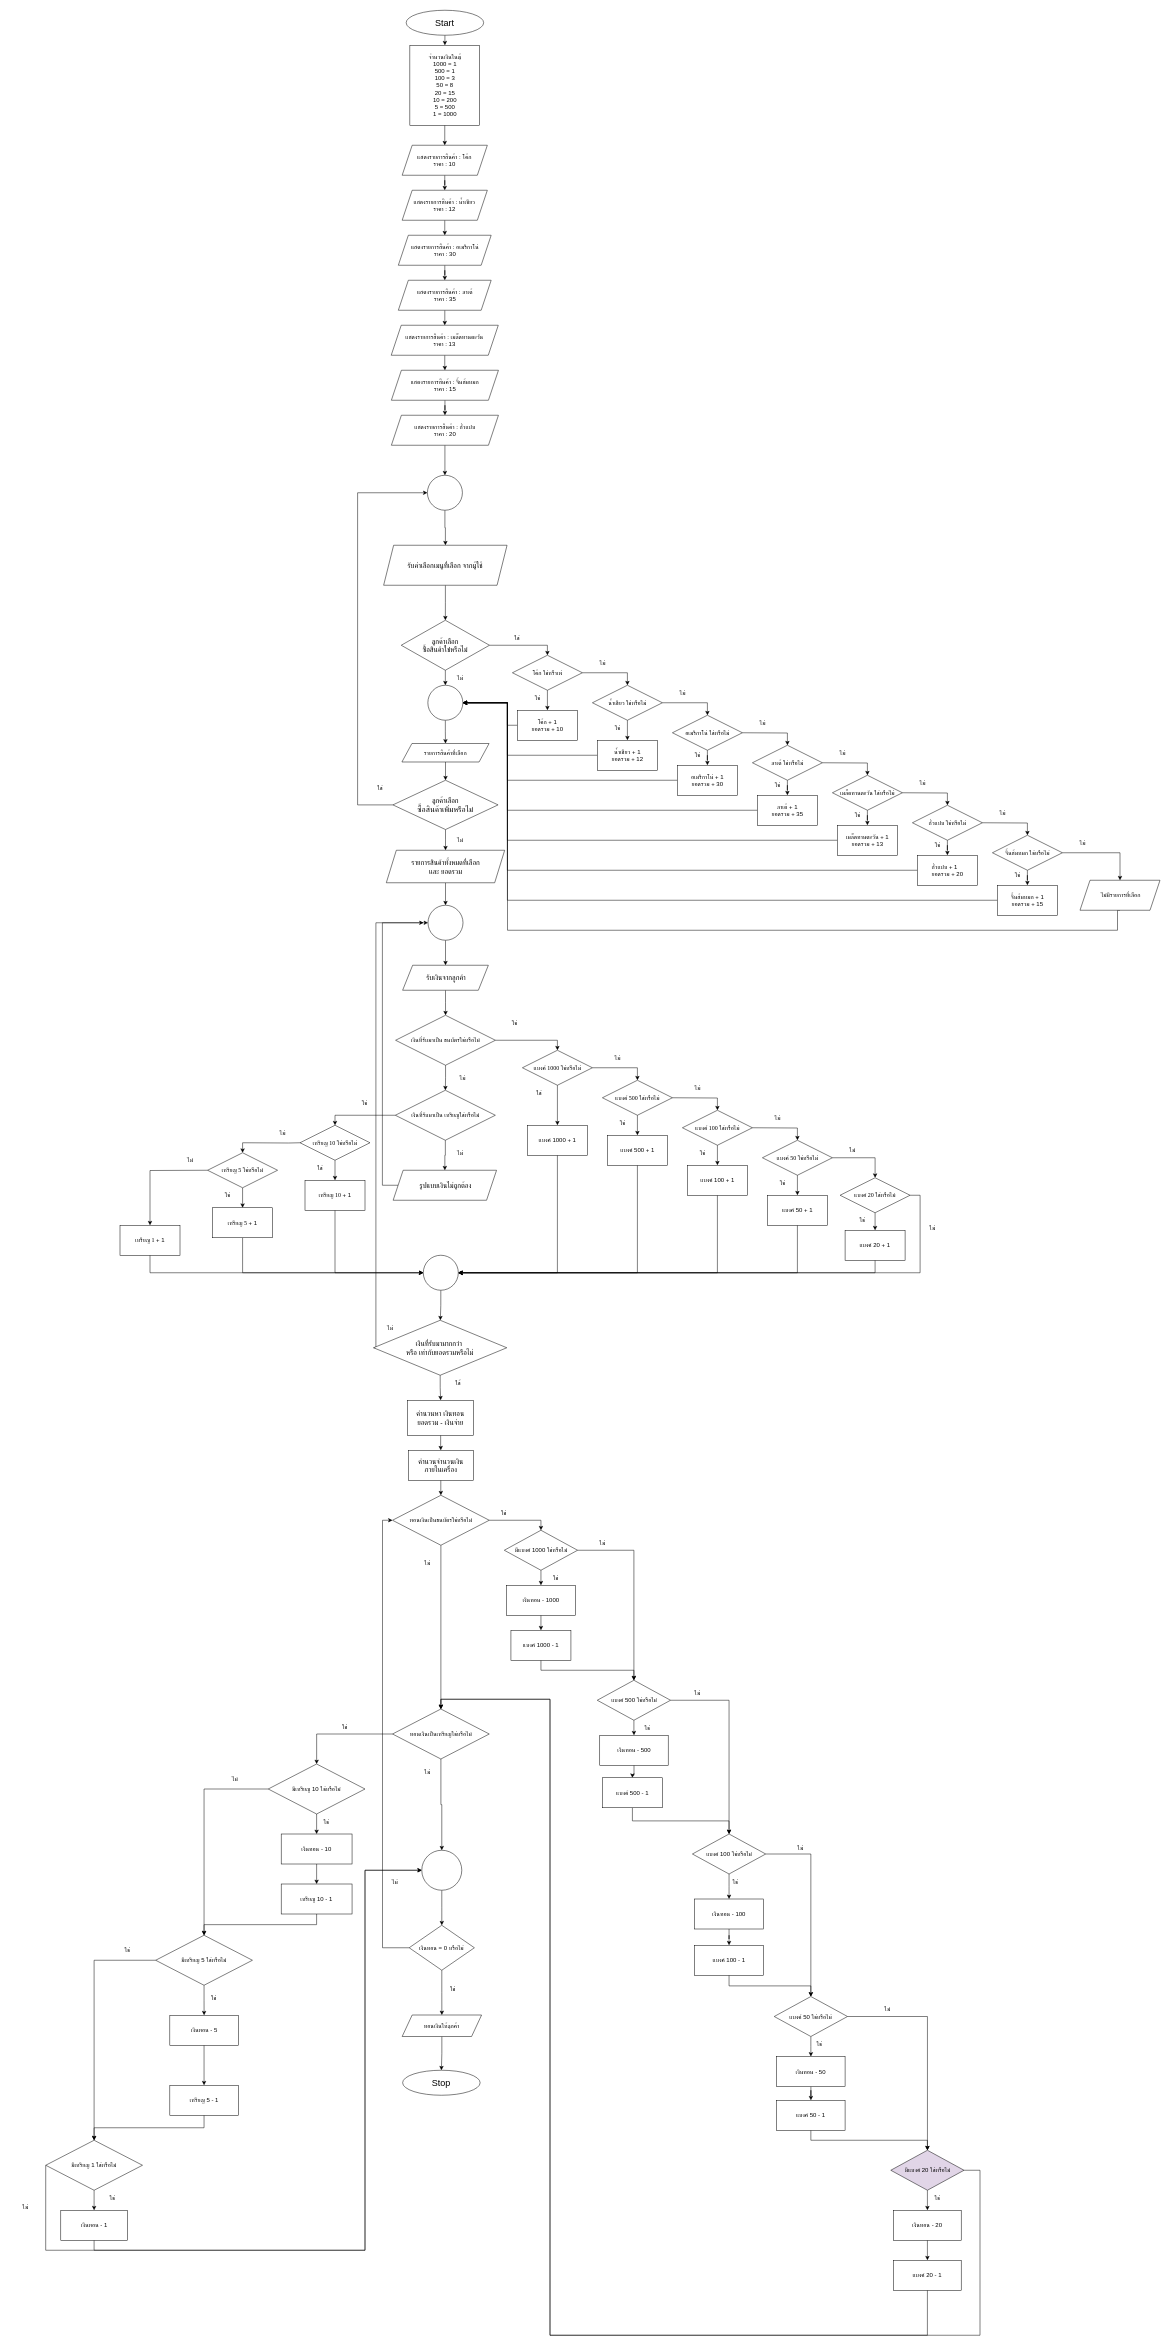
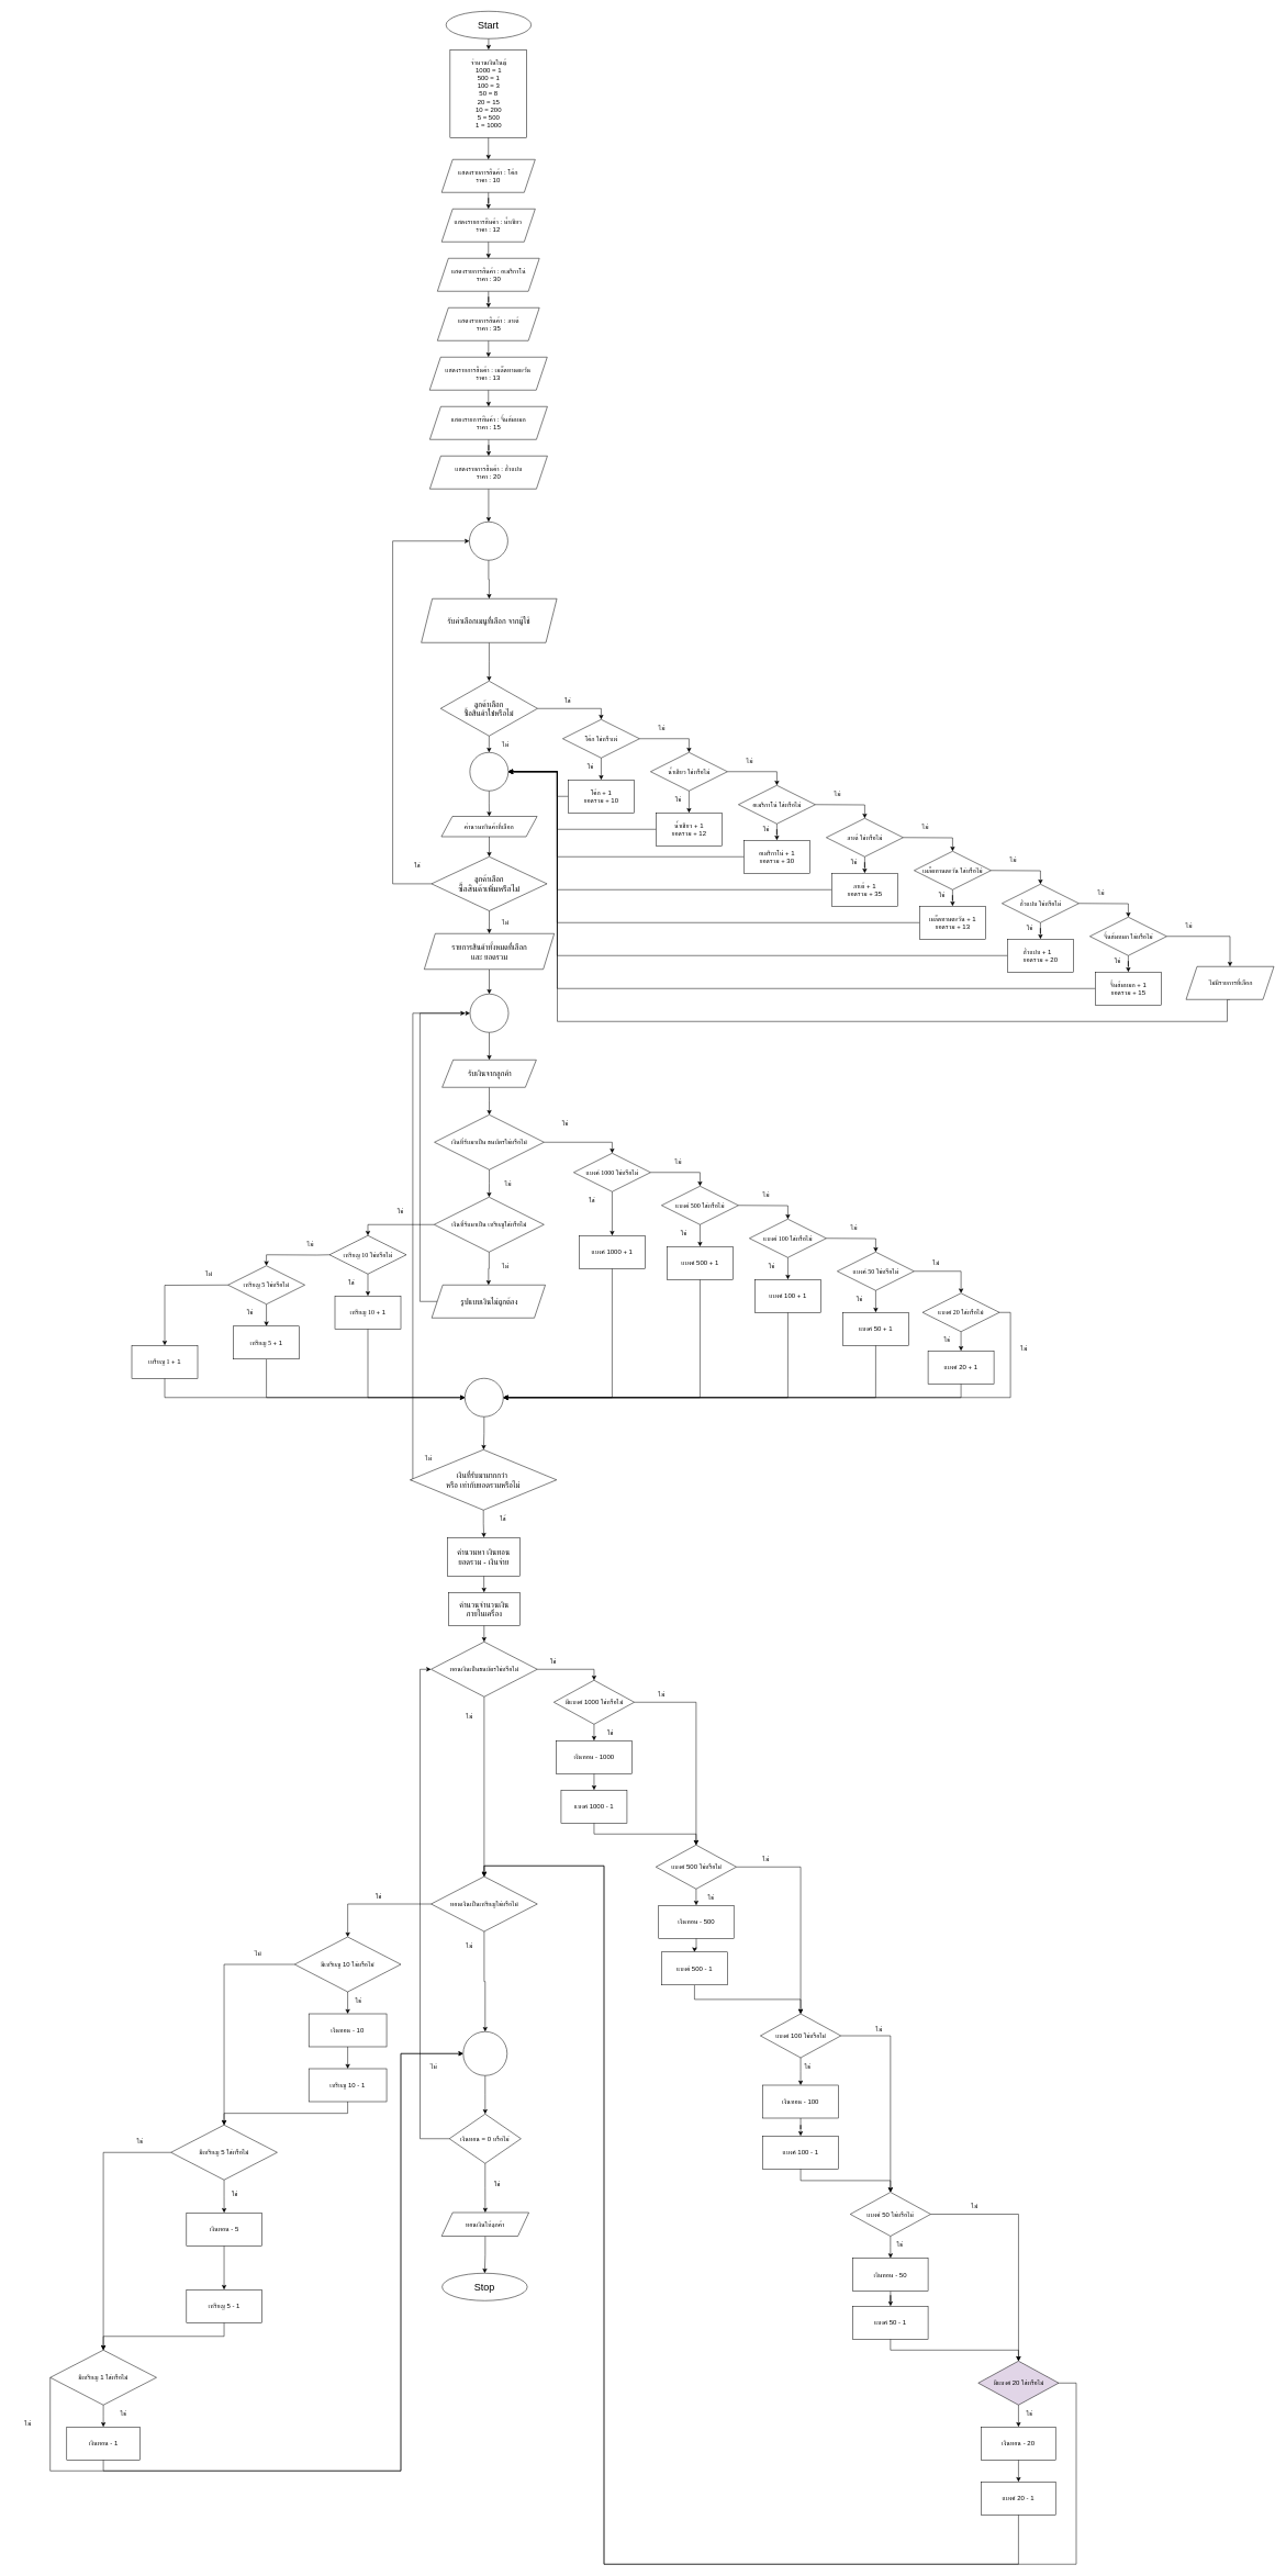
- <mxCell id="12" value="&lt;font style=&quot;font-size: 12px;&quot;&gt;รายการสินค้าที่เลือก&lt;/font&gt;" style="shape=parallelogram;perimeter=parallelogramPerimeter;whiteSpace=wrap;html=1;fixedSize=1;" parent="1" vertex="1"><mxGeometry x="802.84" y="1486.53" width="174.32" height="36.95" as="geometry" /></mxCell>
+ <mxCell id="12" value="&lt;font style=&quot;font-size: 12px;&quot;&gt;คำนวนหาินค้าที่เลือก&lt;/font&gt;" style="shape=parallelogram;perimeter=parallelogramPerimeter;whiteSpace=wrap;html=1;fixedSize=1;" parent="1" vertex="1"><mxGeometry x="802.84" y="1486.53" width="174.32" height="36.95" as="geometry" /></mxCell>
